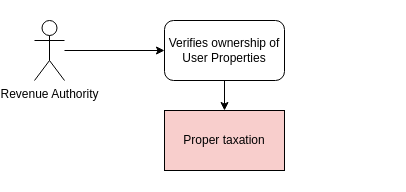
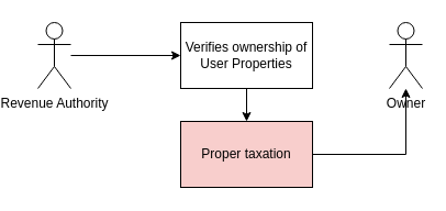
- <mxCell id="6" value="Verifies ownership of User Properties" style="whiteSpace=wrap;html=1;rounded=1;" vertex="1" parent="1"><mxGeometry x="150" y="20" width="120" height="60" as="geometry" /></mxCell>
+ <mxCell id="6" value="Verifies ownership of User Properties" style="rounded=0;whiteSpace=wrap;html=1;" vertex="1" parent="1"><mxGeometry x="150" y="20" width="120" height="60" as="geometry" /></mxCell>
+ <mxCell id="4" value="Owner" style="shape=umlActor;verticalLabelPosition=bottom;verticalAlign=top;html=1;outlineConnect=0;" vertex="1" parent="1"><mxGeometry x="340" y="20" width="30" height="60" as="geometry" /></mxCell>
+ <mxCell id="7" style="edgeStyle=orthogonalEdgeStyle;rounded=0;orthogonalLoop=1;jettySize=auto;html=1;exitX=1;exitY=0.5;exitDx=0;exitDy=0;" edge="1" parent="1" source="8" target="4"><mxGeometry relative="1" as="geometry" /></mxCell>
